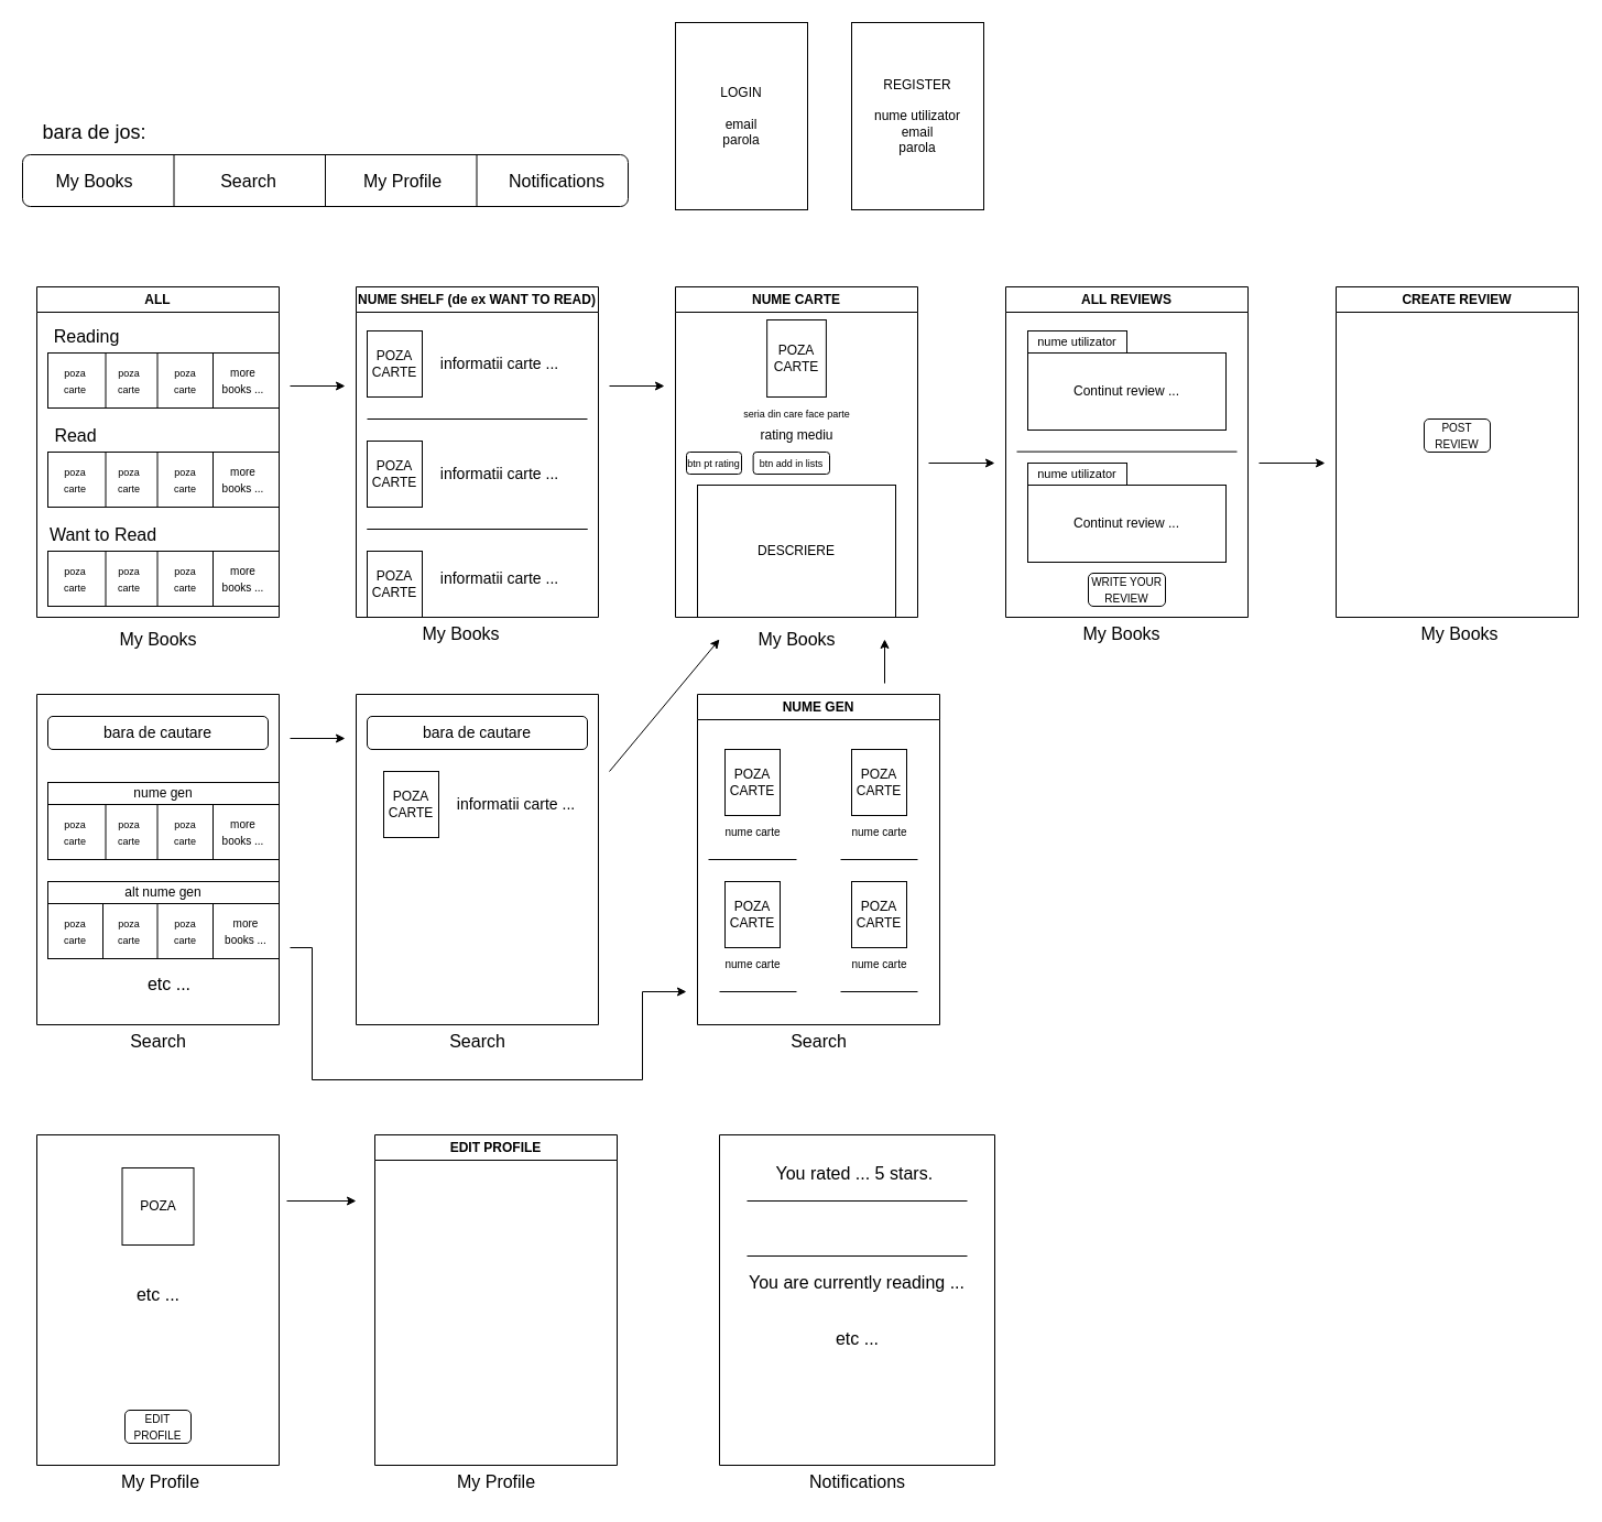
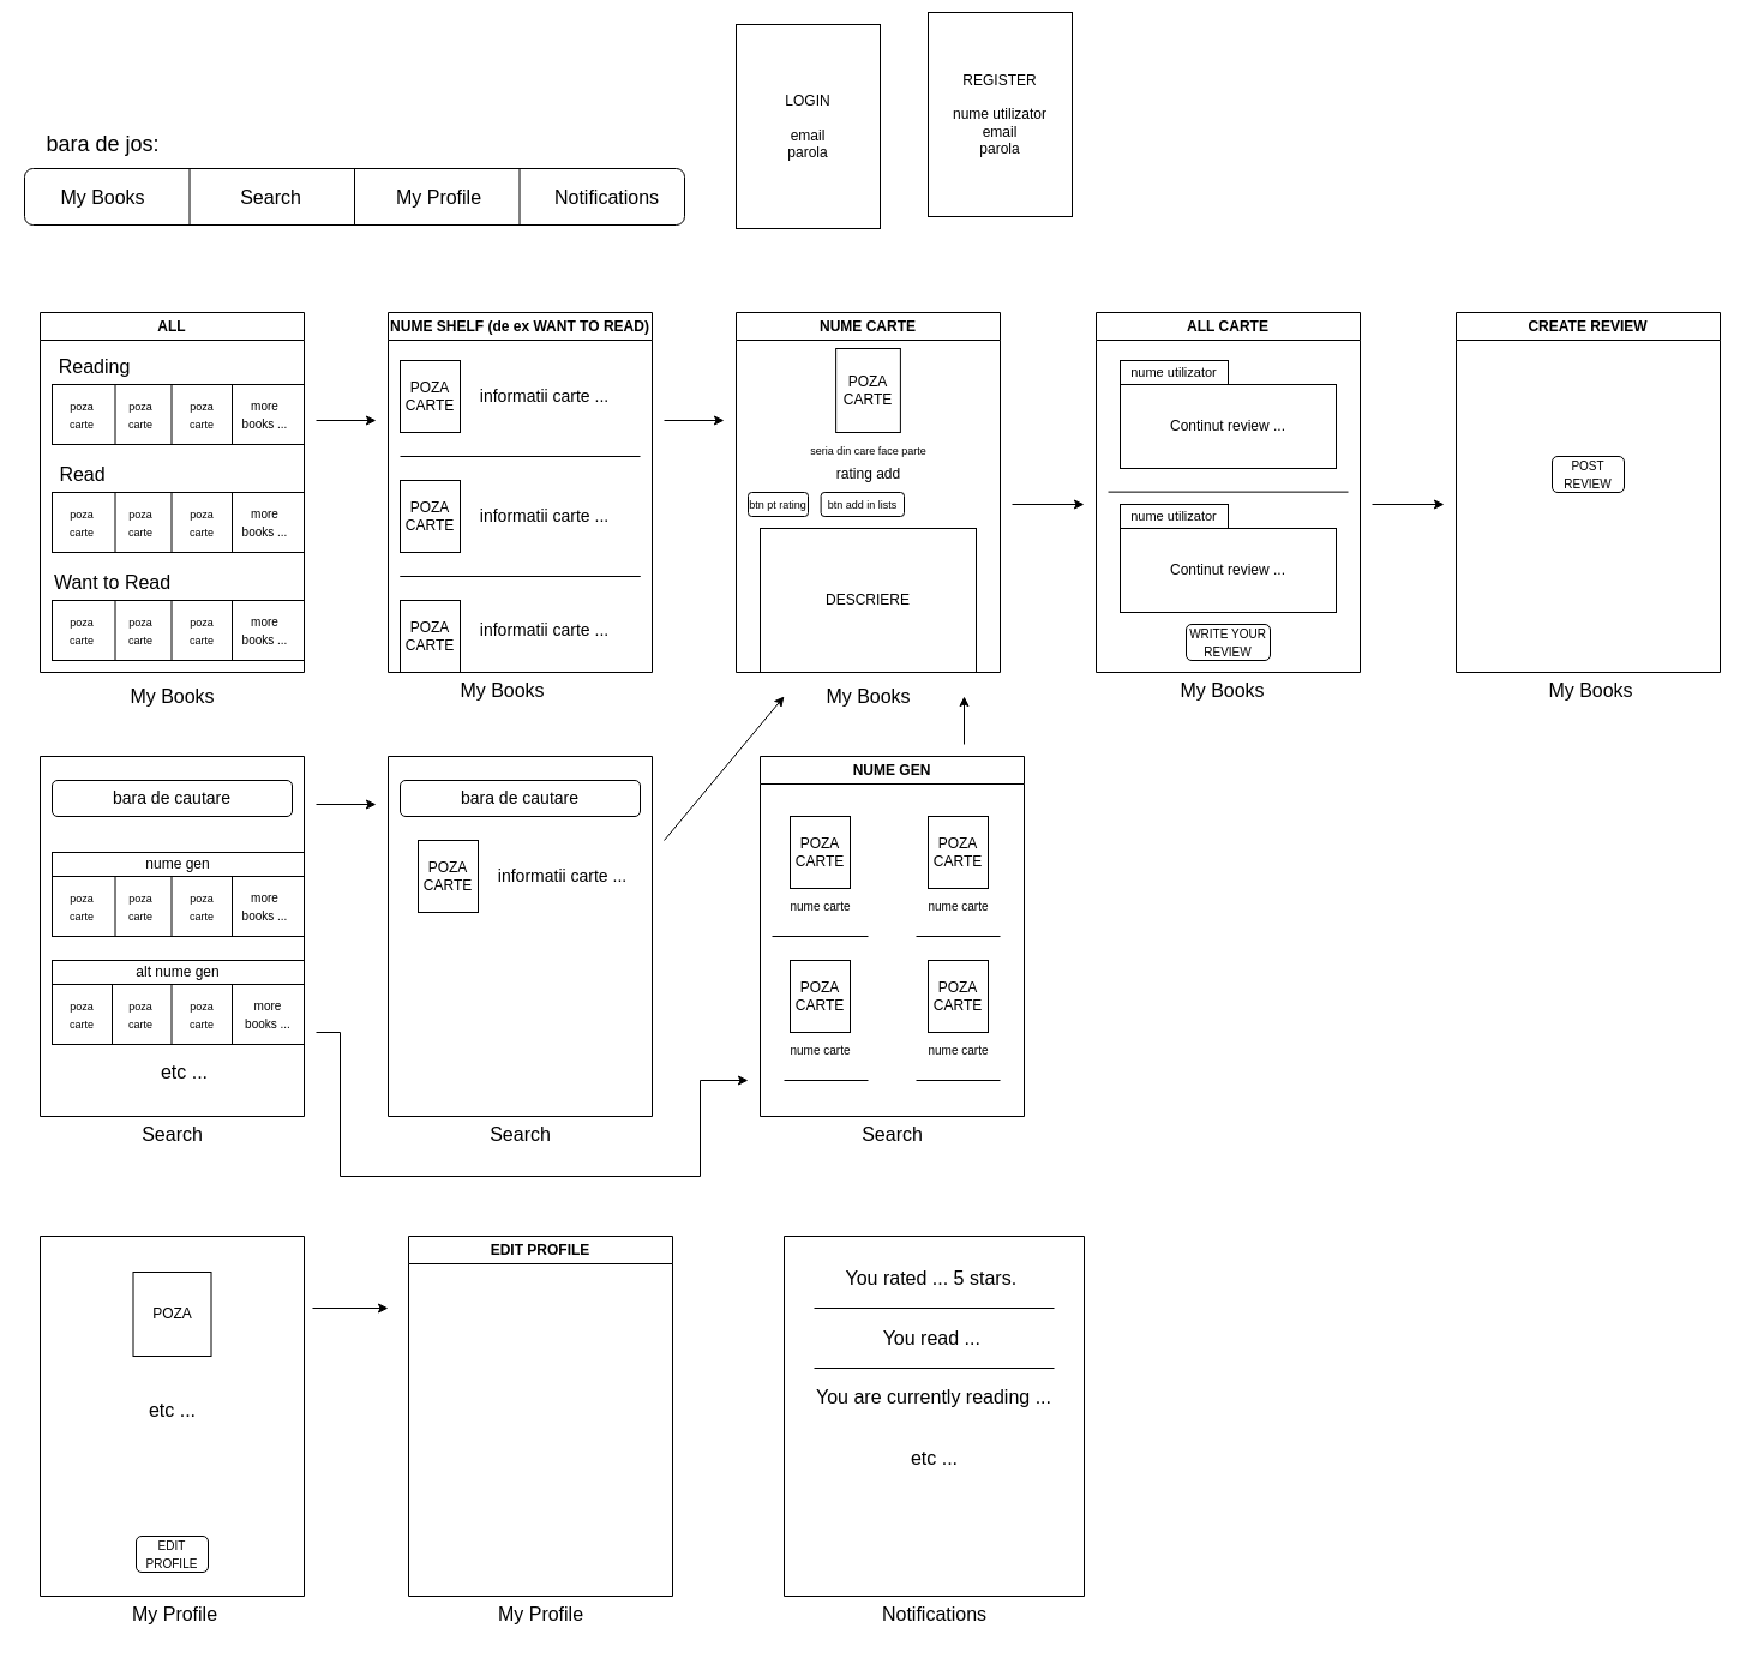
- <mxCell id="3" value="REGISTER&lt;br&gt;&lt;div&gt;&lt;br&gt;&lt;/div&gt;&lt;div&gt;nume utilizator&lt;/div&gt;&lt;div&gt;email&lt;/div&gt;&lt;div&gt;parola&lt;/div&gt;" style="rounded=0;whiteSpace=wrap;html=1;" parent="1" vertex="1"><mxGeometry x="773" y="20" width="120" height="170" as="geometry" /></mxCell>
+ <mxCell id="3" value="REGISTER&lt;br&gt;&lt;div&gt;&lt;br&gt;&lt;/div&gt;&lt;div&gt;nume utilizator&lt;/div&gt;&lt;div&gt;email&lt;/div&gt;&lt;div&gt;parola&lt;/div&gt;" style="rounded=0;whiteSpace=wrap;html=1;" parent="1" vertex="1"><mxGeometry x="773" y="10" width="120" height="170" as="geometry" /></mxCell>
- <mxCell id="127" value="ALL REVIEWS" style="swimlane;whiteSpace=wrap;html=1;" parent="1" vertex="1"><mxGeometry x="913" y="260" width="220" height="300" as="geometry" /></mxCell>
+ <mxCell id="127" value="ALL CARTE" style="swimlane;whiteSpace=wrap;html=1;" parent="1" vertex="1"><mxGeometry x="913" y="260" width="220" height="300" as="geometry" /></mxCell>
- <mxCell id="7" value="rating mediu" style="text;html=1;align=center;verticalAlign=middle;resizable=0;points=[];autosize=1;strokeColor=none;fillColor=none;" parent="4" vertex="1"><mxGeometry x="65" y="120" width="90" height="30" as="geometry" /></mxCell>
+ <mxCell id="7" value="rating add" style="text;html=1;align=center;verticalAlign=middle;resizable=0;points=[];autosize=1;strokeColor=none;fillColor=none;" parent="4" vertex="1"><mxGeometry x="65" y="120" width="90" height="30" as="geometry" /></mxCell>
+ <mxCell id="116" value="&lt;font style=&quot;font-size: 16px;&quot;&gt;You read ...&amp;nbsp;&lt;/font&gt;" style="text;html=1;align=center;verticalAlign=middle;whiteSpace=wrap;rounded=0;" parent="114" vertex="1"><mxGeometry x="43.5" y="70" width="163" height="30" as="geometry" /></mxCell>
